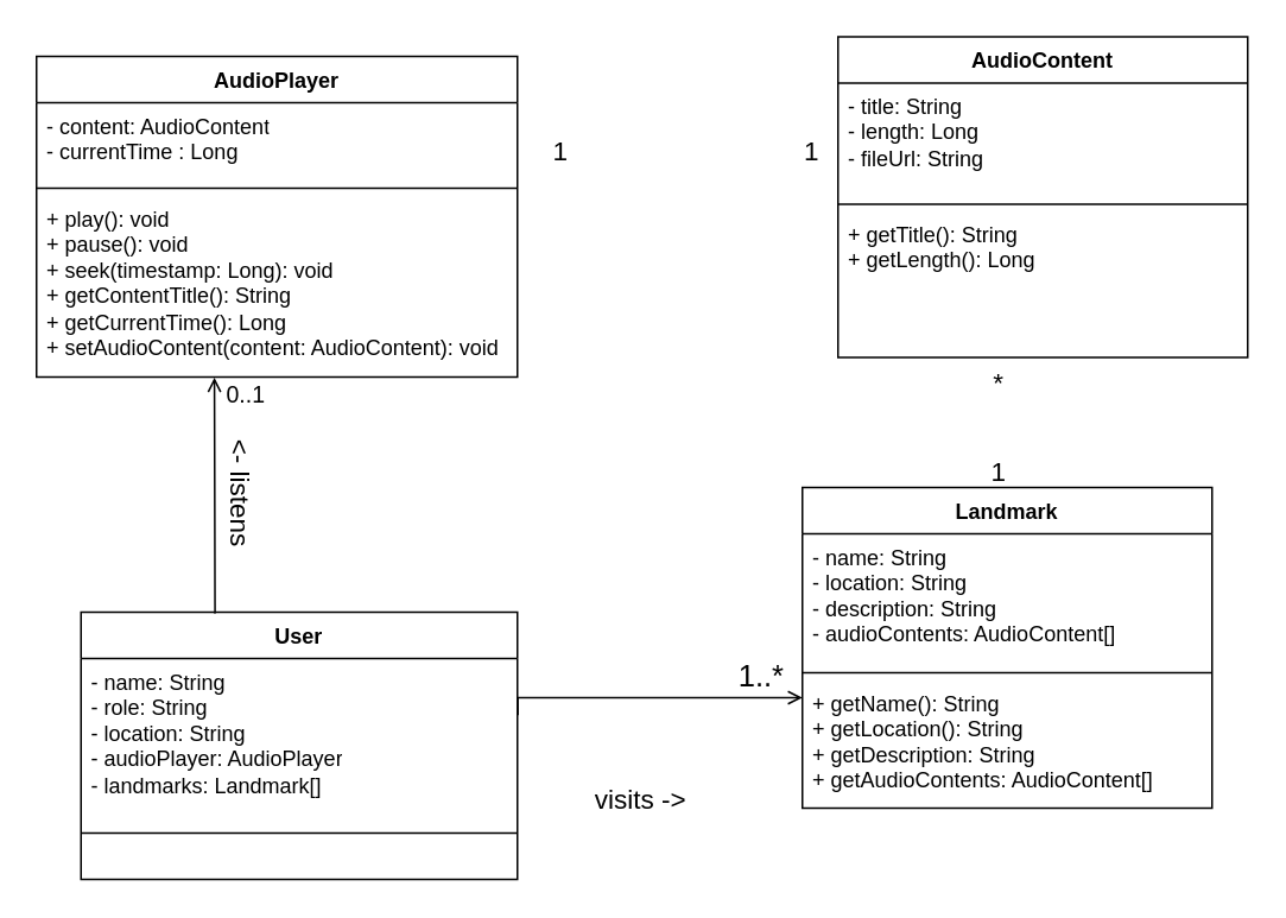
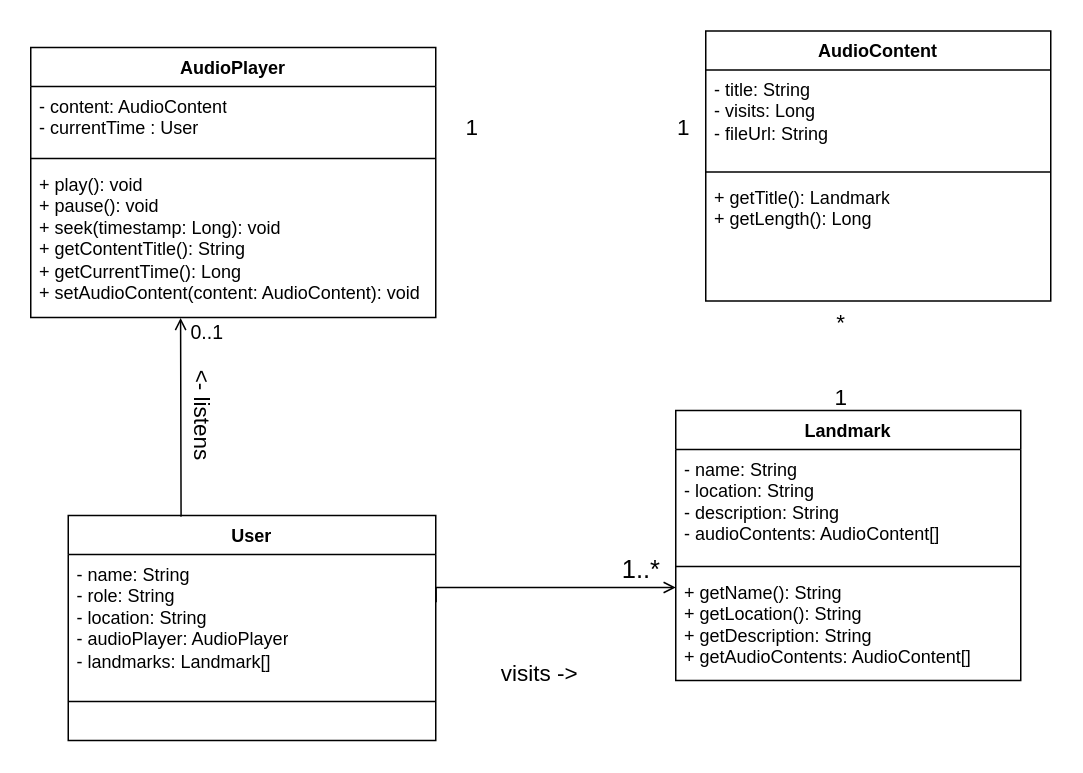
- <mxCell id="7" value="- title: String&lt;div&gt;- length: Long&lt;/div&gt;&lt;div&gt;- fileUrl&lt;span style=&quot;background-color: initial;&quot;&gt;: String&lt;/span&gt;&lt;/div&gt;" style="text;strokeColor=none;fillColor=none;align=left;verticalAlign=top;spacingLeft=4;spacingRight=4;overflow=hidden;rotatable=0;points=[[0,0.5],[1,0.5]];portConstraint=eastwest;whiteSpace=wrap;html=1;" parent="6" vertex="1"><mxGeometry y="26" width="230" height="64" as="geometry" /></mxCell>
+ <mxCell id="7" value="- title: String&lt;div&gt;- visits: Long&lt;/div&gt;&lt;div&gt;- fileUrl&lt;span style=&quot;background-color: initial;&quot;&gt;: String&lt;/span&gt;&lt;/div&gt;" style="text;strokeColor=none;fillColor=none;align=left;verticalAlign=top;spacingLeft=4;spacingRight=4;overflow=hidden;rotatable=0;points=[[0,0.5],[1,0.5]];portConstraint=eastwest;whiteSpace=wrap;html=1;" parent="6" vertex="1"><mxGeometry y="26" width="230" height="64" as="geometry" /></mxCell>
- <mxCell id="3" value="&lt;div&gt;- content: AudioContent&lt;/div&gt;- currentTime : Long" style="text;strokeColor=none;fillColor=none;align=left;verticalAlign=top;spacingLeft=4;spacingRight=4;overflow=hidden;rotatable=0;points=[[0,0.5],[1,0.5]];portConstraint=eastwest;whiteSpace=wrap;html=1;" parent="2" vertex="1"><mxGeometry y="26" width="270" height="44" as="geometry" /></mxCell>
+ <mxCell id="3" value="&lt;div&gt;- content: AudioContent&lt;/div&gt;- currentTime : User" style="text;strokeColor=none;fillColor=none;align=left;verticalAlign=top;spacingLeft=4;spacingRight=4;overflow=hidden;rotatable=0;points=[[0,0.5],[1,0.5]];portConstraint=eastwest;whiteSpace=wrap;html=1;" parent="2" vertex="1"><mxGeometry y="26" width="270" height="44" as="geometry" /></mxCell>
- <mxCell id="9" value="&lt;div&gt;+ getTitle(): String&lt;/div&gt;&lt;div&gt;+ getLength(): Long&lt;/div&gt;" style="text;strokeColor=none;fillColor=none;align=left;verticalAlign=top;spacingLeft=4;spacingRight=4;overflow=hidden;rotatable=0;points=[[0,0.5],[1,0.5]];portConstraint=eastwest;whiteSpace=wrap;html=1;" parent="6" vertex="1"><mxGeometry y="98" width="230" height="82" as="geometry" /></mxCell>
+ <mxCell id="9" value="&lt;div&gt;+ getTitle(): Landmark&lt;/div&gt;&lt;div&gt;+ getLength(): Long&lt;/div&gt;" style="text;strokeColor=none;fillColor=none;align=left;verticalAlign=top;spacingLeft=4;spacingRight=4;overflow=hidden;rotatable=0;points=[[0,0.5],[1,0.5]];portConstraint=eastwest;whiteSpace=wrap;html=1;" parent="6" vertex="1"><mxGeometry y="98" width="230" height="82" as="geometry" /></mxCell>
